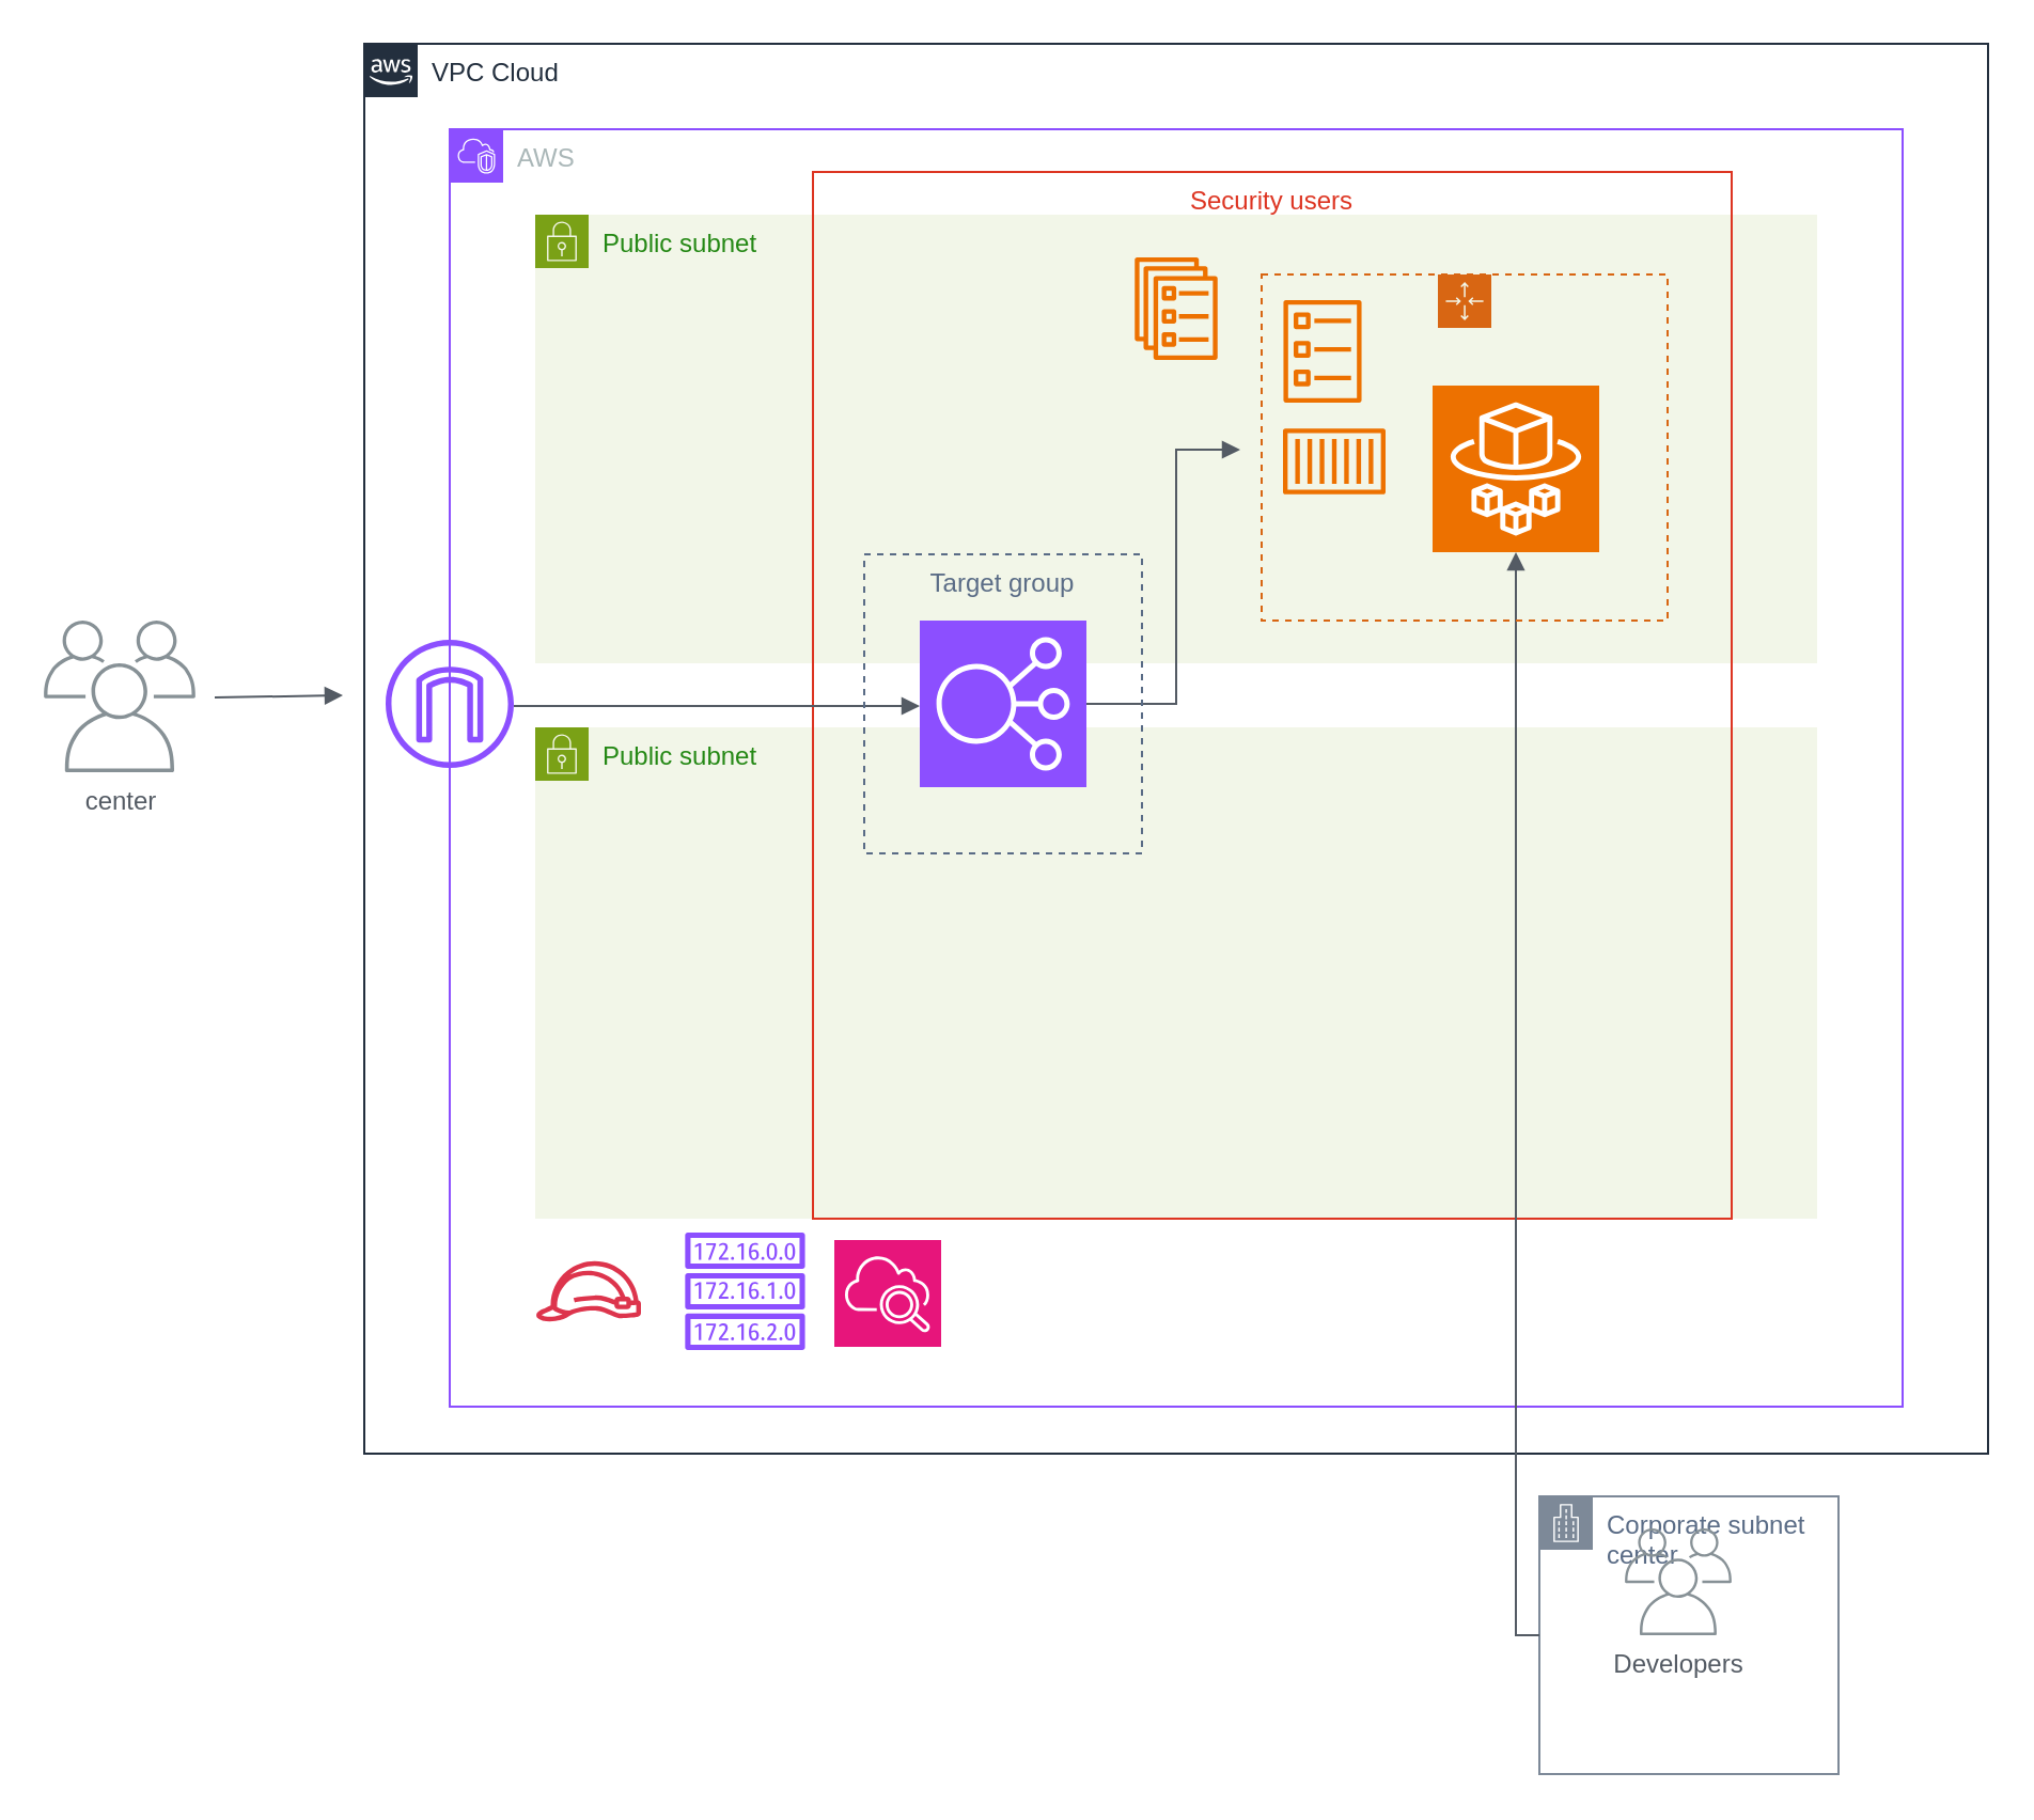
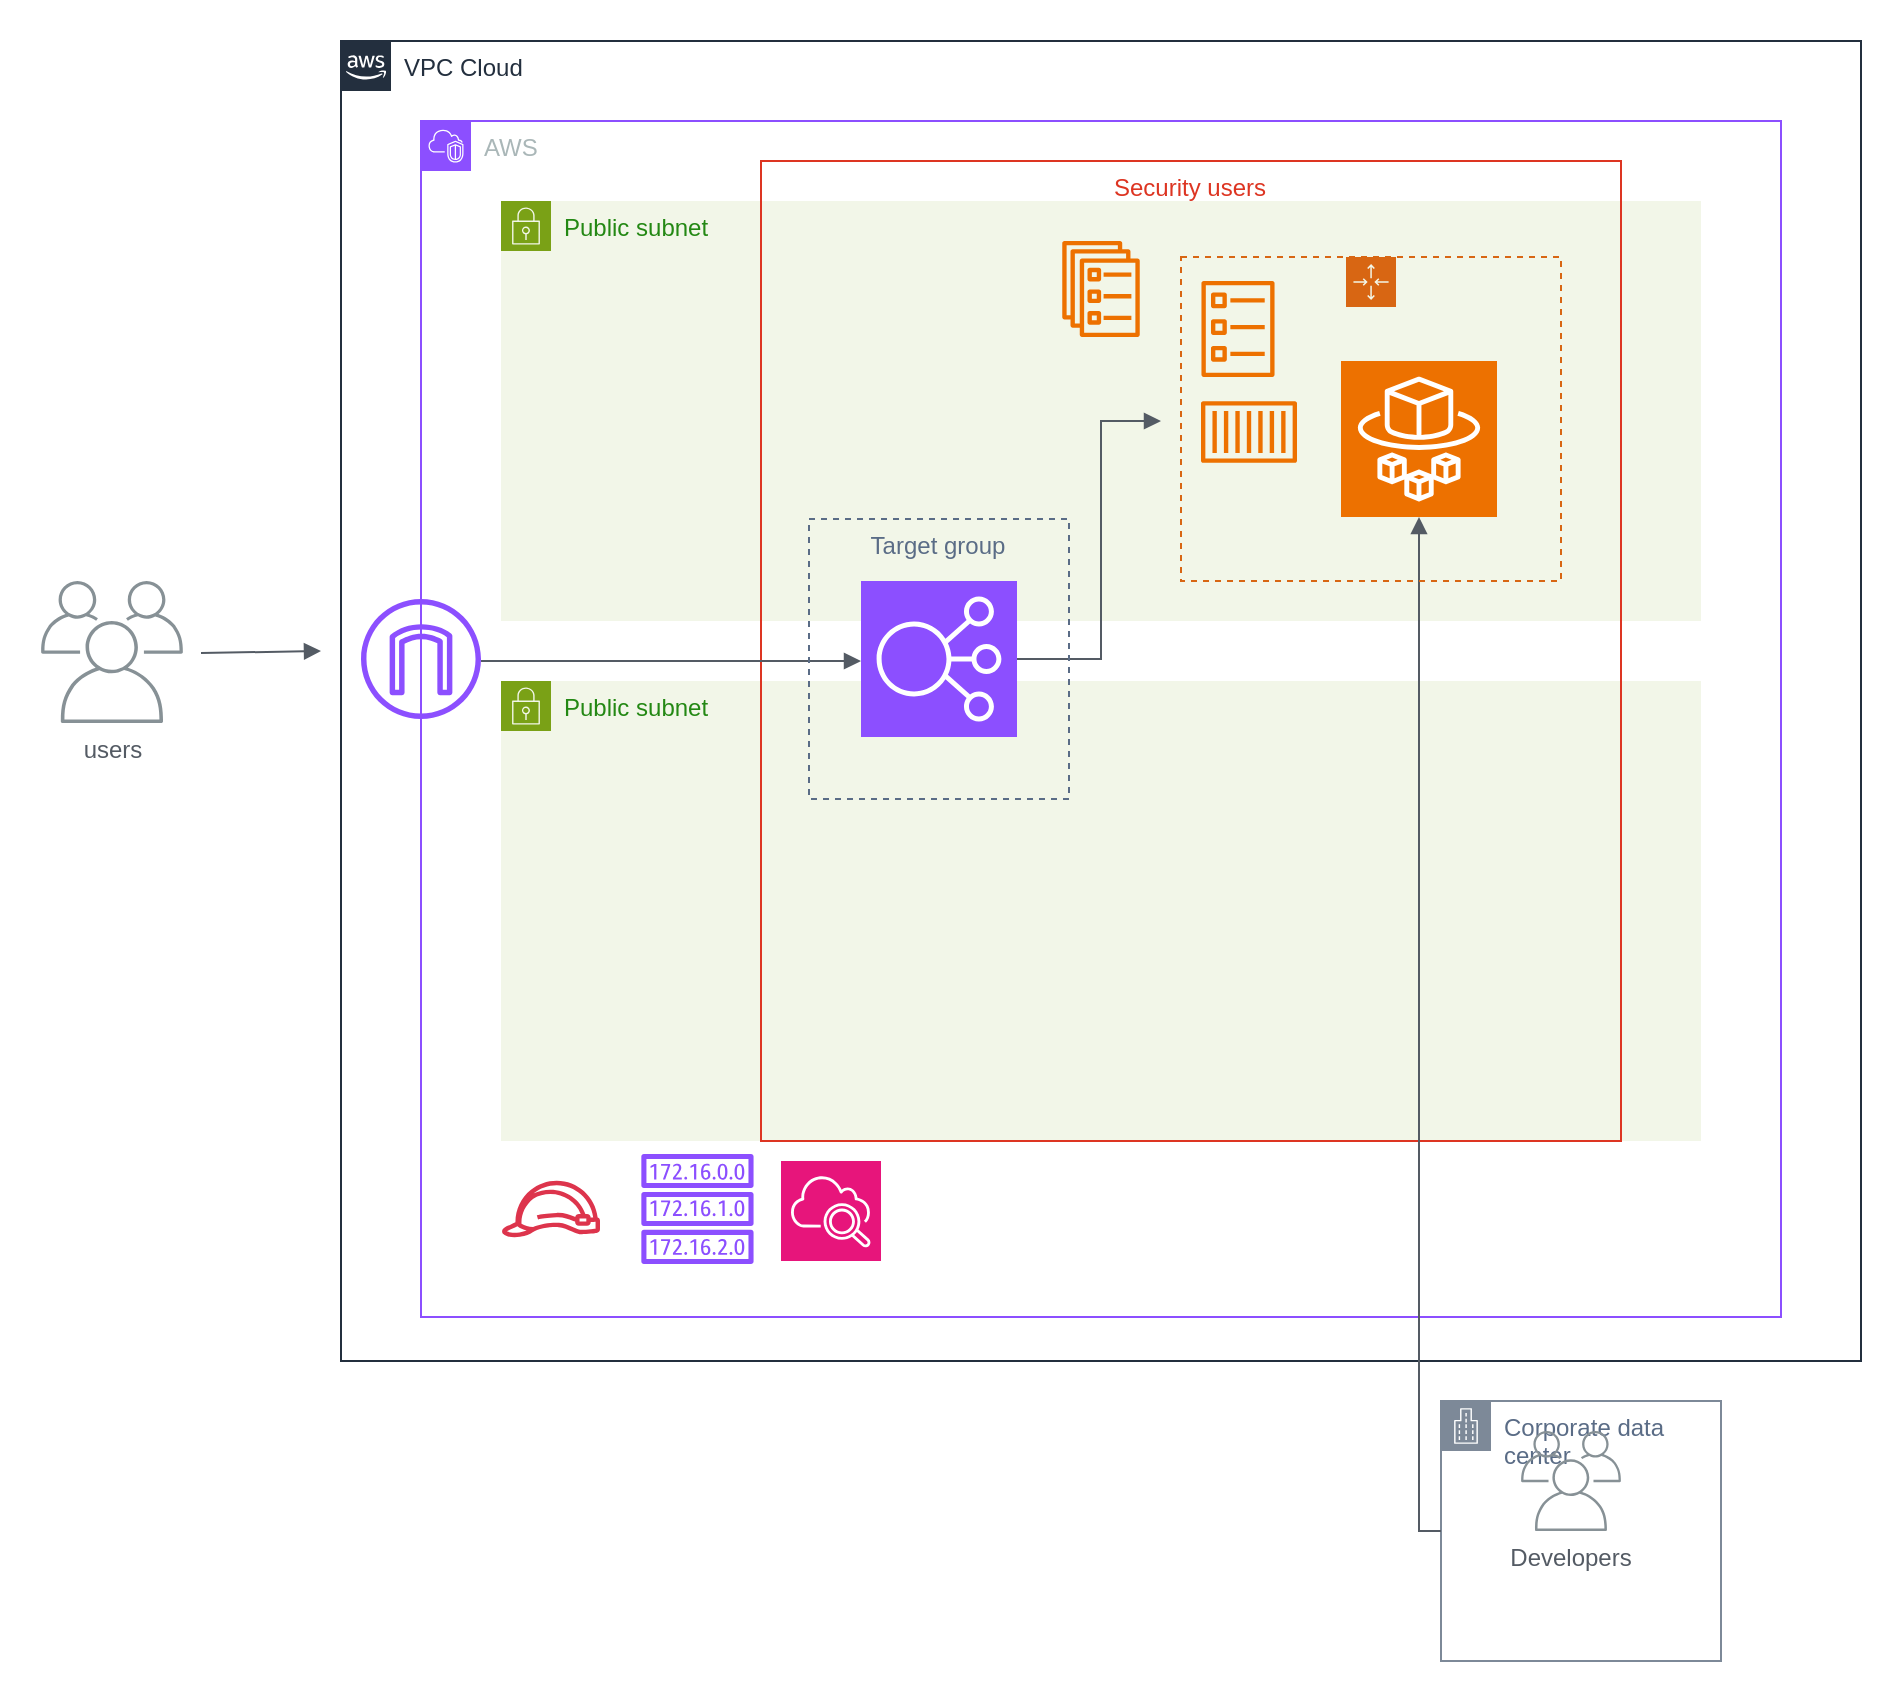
- <mxCell id="19" value="center" style="sketch=0;outlineConnect=0;gradientColor=none;fontColor=#545B64;strokeColor=none;fillColor=#879196;dashed=0;verticalLabelPosition=bottom;verticalAlign=top;align=center;html=1;fontSize=12;fontStyle=0;aspect=fixed;shape=mxgraph.aws4.illustration_users;pointerEvents=1" parent="1" vertex="1"><mxGeometry x="20" y="290" width="71" height="71" as="geometry" /></mxCell>
+ <mxCell id="19" value="users" style="sketch=0;outlineConnect=0;gradientColor=none;fontColor=#545B64;strokeColor=none;fillColor=#879196;dashed=0;verticalLabelPosition=bottom;verticalAlign=top;align=center;html=1;fontSize=12;fontStyle=0;aspect=fixed;shape=mxgraph.aws4.illustration_users;pointerEvents=1" parent="1" vertex="1"><mxGeometry x="20" y="290" width="71" height="71" as="geometry" /></mxCell>
- <mxCell id="17" value="Corporate subnet center" style="points=[[0,0],[0.25,0],[0.5,0],[0.75,0],[1,0],[1,0.25],[1,0.5],[1,0.75],[1,1],[0.75,1],[0.5,1],[0.25,1],[0,1],[0,0.75],[0,0.5],[0,0.25]];outlineConnect=0;gradientColor=none;html=1;whiteSpace=wrap;fontSize=12;fontStyle=0;container=1;pointerEvents=0;collapsible=0;recursiveResize=0;shape=mxgraph.aws4.group;grIcon=mxgraph.aws4.group_corporate_data_center;strokeColor=#7D8998;fillColor=none;verticalAlign=top;align=left;spacingLeft=30;fontColor=#5A6C86;dashed=0;" parent="1" vertex="1"><mxGeometry x="720" y="700" width="140" height="130" as="geometry" /></mxCell>
+ <mxCell id="17" value="Corporate data center" style="points=[[0,0],[0.25,0],[0.5,0],[0.75,0],[1,0],[1,0.25],[1,0.5],[1,0.75],[1,1],[0.75,1],[0.5,1],[0.25,1],[0,1],[0,0.75],[0,0.5],[0,0.25]];outlineConnect=0;gradientColor=none;html=1;whiteSpace=wrap;fontSize=12;fontStyle=0;container=1;pointerEvents=0;collapsible=0;recursiveResize=0;shape=mxgraph.aws4.group;grIcon=mxgraph.aws4.group_corporate_data_center;strokeColor=#7D8998;fillColor=none;verticalAlign=top;align=left;spacingLeft=30;fontColor=#5A6C86;dashed=0;" parent="1" vertex="1"><mxGeometry x="720" y="700" width="140" height="130" as="geometry" /></mxCell>
